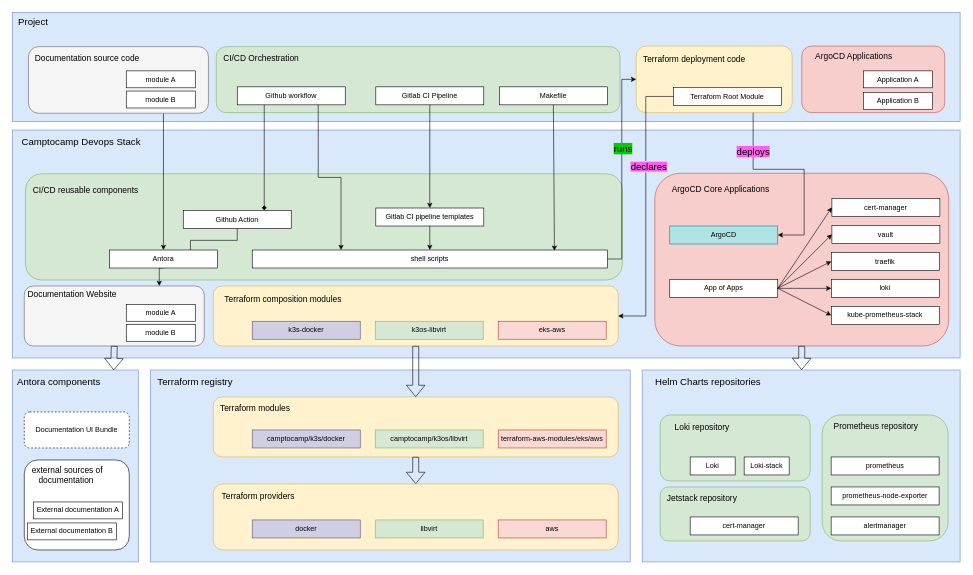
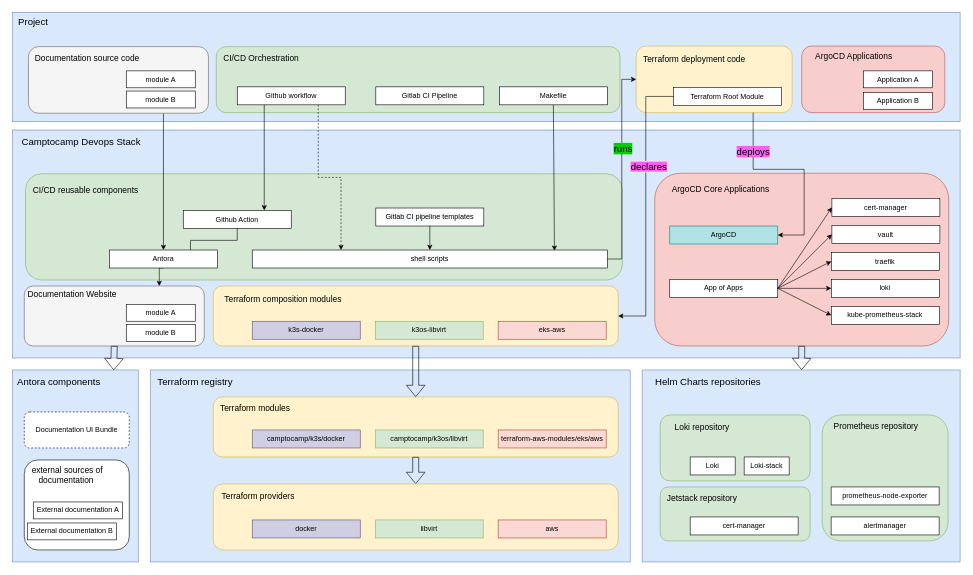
- <mxCell id="107" style="edgeStyle=orthogonalEdgeStyle;rounded=0;orthogonalLoop=1;jettySize=auto;html=1;exitX=0.75;exitY=1;exitDx=0;exitDy=0;entryX=0.25;entryY=0;entryDx=0;entryDy=0;strokeColor=#000000;" edge="1" parent="1" source="22" target="49"><mxGeometry relative="1" as="geometry" /></mxCell>
+ <mxCell id="107" style="edgeStyle=orthogonalEdgeStyle;rounded=0;orthogonalLoop=1;jettySize=auto;html=1;exitX=0.75;exitY=1;exitDx=0;exitDy=0;entryX=0.25;entryY=0;entryDx=0;entryDy=0;strokeColor=#000000;dashed=1;" edge="1" parent="1" source="22" target="49"><mxGeometry relative="1" as="geometry" /></mxCell>
- <mxCell id="106" style="edgeStyle=orthogonalEdgeStyle;rounded=0;orthogonalLoop=1;jettySize=auto;html=1;exitX=0.5;exitY=1;exitDx=0;exitDy=0;entryX=0.5;entryY=0;entryDx=0;entryDy=0;strokeColor=#000000;" edge="1" parent="1" source="21" target="51"><mxGeometry relative="1" as="geometry" /></mxCell>
- <mxCell id="104" style="edgeStyle=orthogonalEdgeStyle;rounded=0;orthogonalLoop=1;jettySize=auto;html=1;exitX=0.25;exitY=1;exitDx=0;exitDy=0;entryX=0.75;entryY=0;entryDx=0;entryDy=0;strokeColor=#000000;endArrow=diamond;" edge="1" parent="1" source="22" target="52"><mxGeometry relative="1" as="geometry" /></mxCell>
+ <mxCell id="104" style="edgeStyle=orthogonalEdgeStyle;rounded=0;orthogonalLoop=1;jettySize=auto;html=1;exitX=0.25;exitY=1;exitDx=0;exitDy=0;entryX=0.75;entryY=0;entryDx=0;entryDy=0;strokeColor=#000000;" edge="1" parent="1" source="22" target="52"><mxGeometry relative="1" as="geometry" /></mxCell>
- <mxCell id="81" value="prometheus" style="rounded=0;whiteSpace=wrap;html=1;" parent="71" vertex="1"><mxGeometry x="315" y="145" width="180" height="30" as="geometry" /></mxCell>
